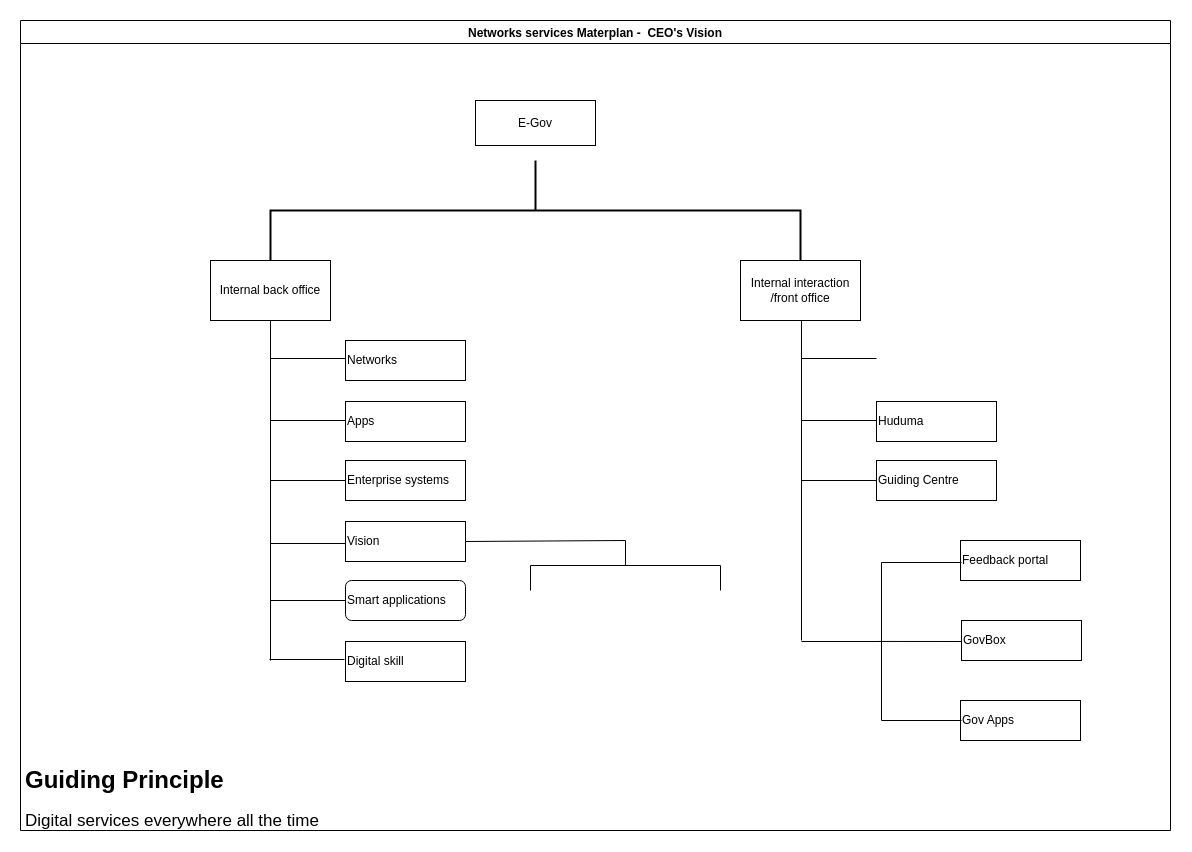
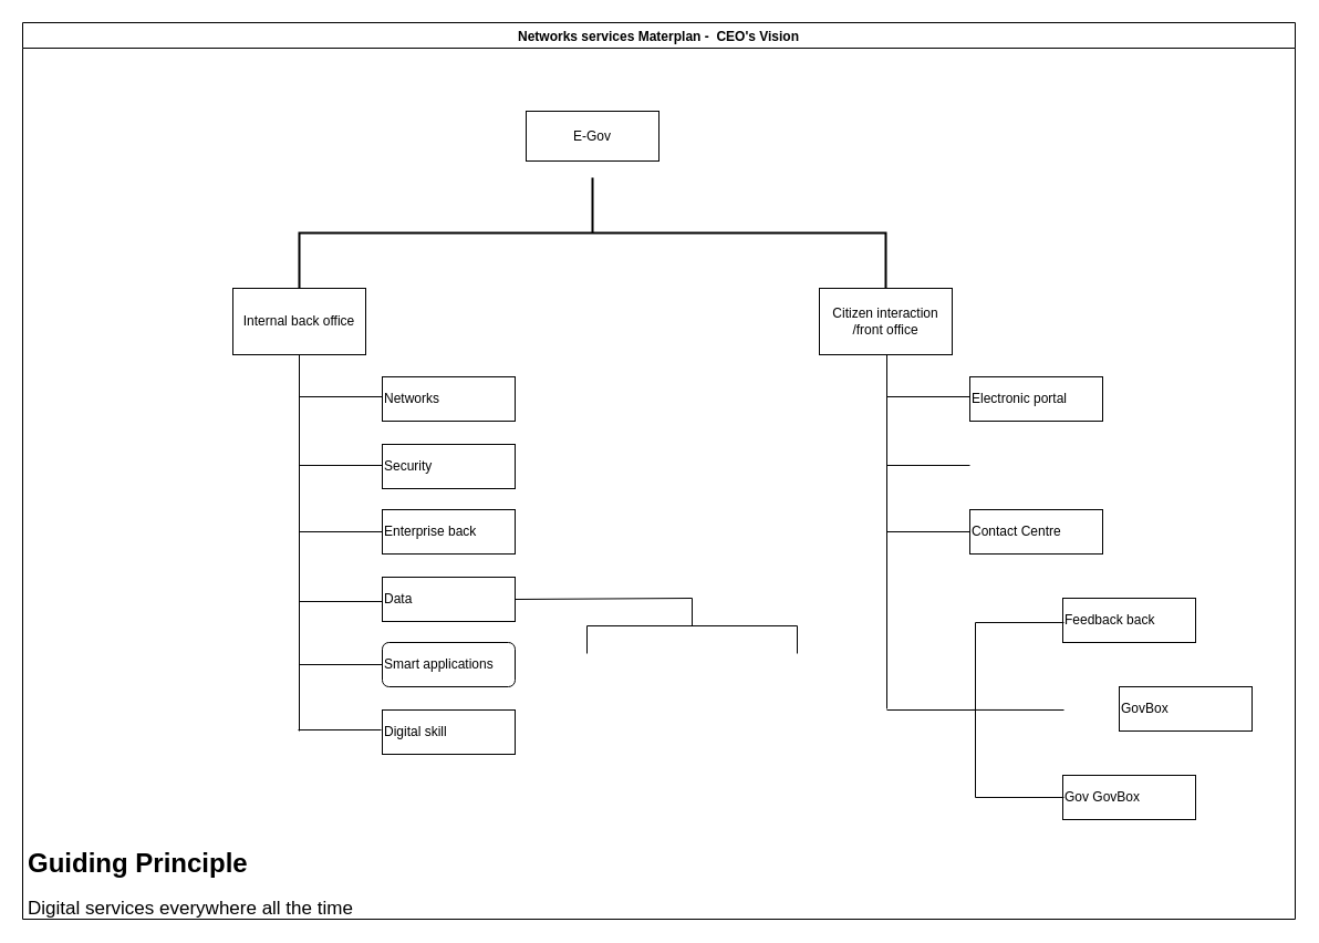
- <mxCell id="6" value="Internal interaction /front office" style="rounded=0;whiteSpace=wrap;html=1;" vertex="1" parent="2"><mxGeometry x="720" y="240" width="120" height="60" as="geometry" /></mxCell>
+ <mxCell id="6" value="Citizen interaction /front office" style="rounded=0;whiteSpace=wrap;html=1;" vertex="1" parent="2"><mxGeometry x="720" y="240" width="120" height="60" as="geometry" /></mxCell>
+ <mxCell id="15" value="Electronic portal" style="rounded=0;whiteSpace=wrap;html=1;align=left;" vertex="1" parent="2"><mxGeometry x="856" y="320" width="120" height="40" as="geometry" /></mxCell>
- <mxCell id="7" value="Apps" style="rounded=0;whiteSpace=wrap;html=1;align=left;" vertex="1" parent="2"><mxGeometry x="325" y="381" width="120" height="40" as="geometry" /></mxCell>
+ <mxCell id="7" value="Security" style="rounded=0;whiteSpace=wrap;html=1;align=left;" vertex="1" parent="2"><mxGeometry x="325" y="381" width="120" height="40" as="geometry" /></mxCell>
- <mxCell id="12" value="Huduma" style="rounded=0;whiteSpace=wrap;html=1;align=left;" vertex="1" parent="2"><mxGeometry x="856" y="381" width="120" height="40" as="geometry" /></mxCell>
- <mxCell id="9" value="Enterprise systems" style="rounded=0;whiteSpace=wrap;html=1;align=left;" vertex="1" parent="2"><mxGeometry x="325" y="440" width="120" height="40" as="geometry" /></mxCell>
+ <mxCell id="9" value="Enterprise back" style="rounded=0;whiteSpace=wrap;html=1;align=left;" vertex="1" parent="2"><mxGeometry x="325" y="440" width="120" height="40" as="geometry" /></mxCell>
- <mxCell id="13" value="Guiding Centre" style="rounded=0;whiteSpace=wrap;html=1;align=left;" vertex="1" parent="2"><mxGeometry x="856" y="440" width="120" height="40" as="geometry" /></mxCell>
+ <mxCell id="13" value="Contact Centre" style="rounded=0;whiteSpace=wrap;html=1;align=left;" vertex="1" parent="2"><mxGeometry x="856" y="440" width="120" height="40" as="geometry" /></mxCell>
- <mxCell id="8" value="Vision" style="rounded=0;whiteSpace=wrap;html=1;align=left;" vertex="1" parent="2"><mxGeometry x="325" y="501" width="120" height="40" as="geometry" /></mxCell>
+ <mxCell id="8" value="Data" style="rounded=0;whiteSpace=wrap;html=1;align=left;" vertex="1" parent="2"><mxGeometry x="325" y="501" width="120" height="40" as="geometry" /></mxCell>
- <mxCell id="19" value="Feedback portal" style="rounded=0;whiteSpace=wrap;html=1;align=left;" vertex="1" parent="2"><mxGeometry x="940" y="520" width="120" height="40" as="geometry" /></mxCell>
+ <mxCell id="19" value="Feedback back" style="rounded=0;whiteSpace=wrap;html=1;align=left;" vertex="1" parent="2"><mxGeometry x="940" y="520" width="120" height="40" as="geometry" /></mxCell>
- <mxCell id="34" value="GovBox" style="rounded=0;whiteSpace=wrap;html=1;align=left;" vertex="1" parent="1"><mxGeometry x="961" y="620" width="120" height="40" as="geometry" /></mxCell>
+ <mxCell id="34" value="GovBox" style="rounded=0;whiteSpace=wrap;html=1;align=left;" vertex="1" parent="1"><mxGeometry x="1011" y="620" width="120" height="40" as="geometry" /></mxCell>
- <mxCell id="20" value="Gov Apps" style="rounded=0;whiteSpace=wrap;html=1;align=left;" vertex="1" parent="2"><mxGeometry x="940" y="680" width="120" height="40" as="geometry" /></mxCell>
+ <mxCell id="20" value="Gov GovBox" style="rounded=0;whiteSpace=wrap;html=1;align=left;" vertex="1" parent="2"><mxGeometry x="940" y="680" width="120" height="40" as="geometry" /></mxCell>
